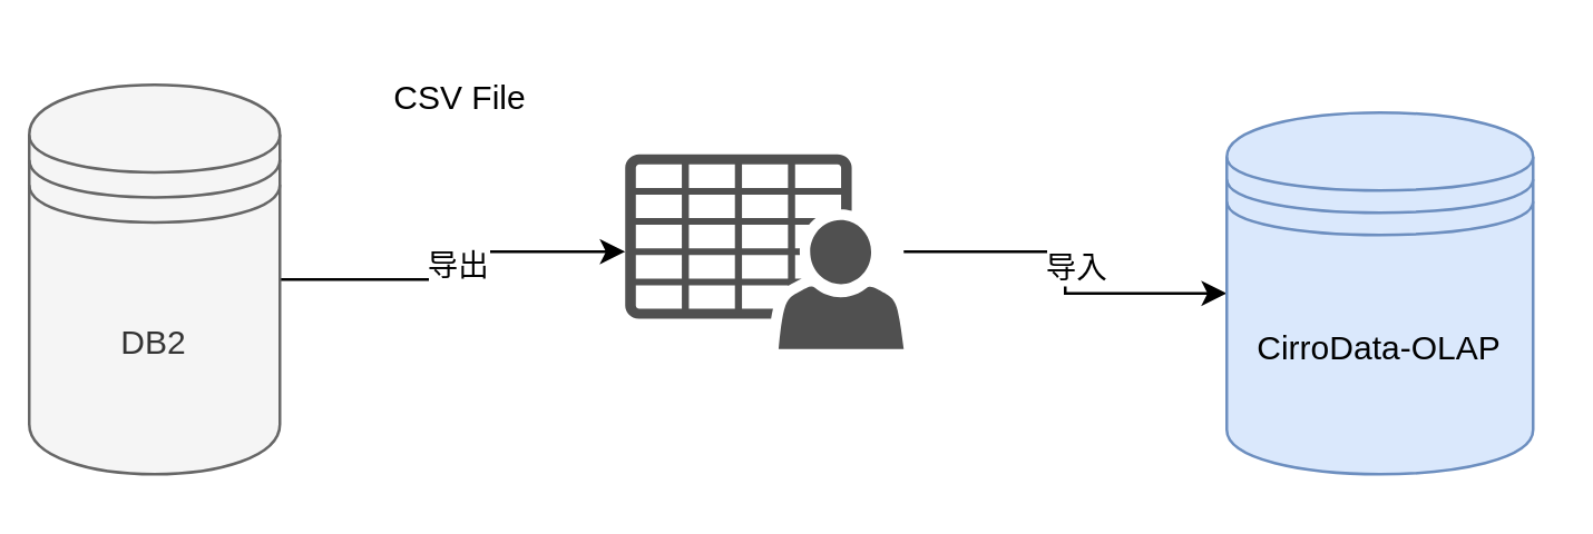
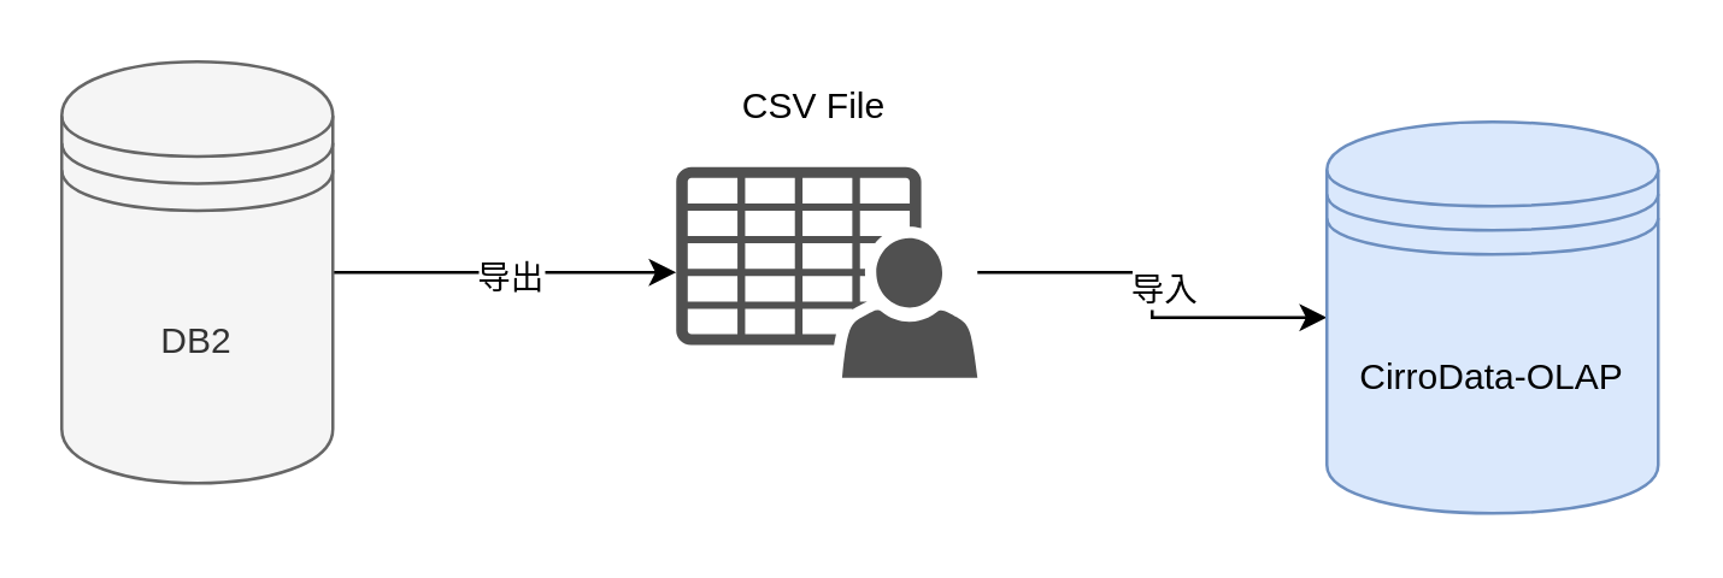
- <mxCell id="9" value="CSV File" style="text;html=1;align=center;verticalAlign=middle;whiteSpace=wrap;rounded=0;" vertex="1" parent="1"><mxGeometry x="135" y="20" width="60" height="30" as="geometry" /></mxCell>
+ <mxCell id="9" value="CSV File" style="text;html=1;align=center;verticalAlign=middle;whiteSpace=wrap;rounded=0;" vertex="1" parent="1"><mxGeometry x="240" y="20" width="60" height="30" as="geometry" /></mxCell>
- <mxCell id="4" value="DB2" style="shape=datastore;whiteSpace=wrap;html=1;fillColor=#f5f5f5;fontColor=#333333;strokeColor=#666666;" vertex="1" parent="1"><mxGeometry x="10" y="30" width="90" height="140" as="geometry" /></mxCell>
+ <mxCell id="4" value="DB2" style="shape=datastore;whiteSpace=wrap;html=1;fillColor=#f5f5f5;fontColor=#333333;strokeColor=#666666;" vertex="1" parent="1"><mxGeometry x="20" y="20" width="90" height="140" as="geometry" /></mxCell>
